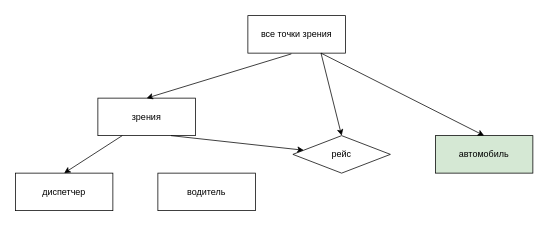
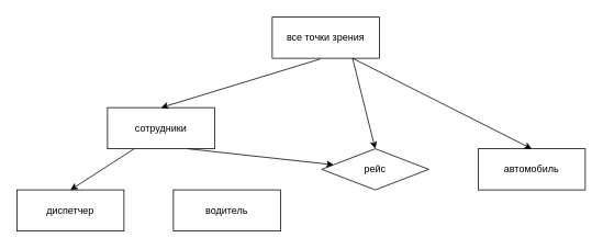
- <mxCell id="3" value="зрения" style="rounded=0;whiteSpace=wrap;html=1;" vertex="1" parent="1"><mxGeometry x="130" y="130" width="130" height="50" as="geometry" /></mxCell>
+ <mxCell id="3" value="сотрудники" style="rounded=0;whiteSpace=wrap;html=1;" vertex="1" parent="1"><mxGeometry x="130" y="130" width="130" height="50" as="geometry" /></mxCell>
- <mxCell id="6" value="автомобиль" style="rounded=0;whiteSpace=wrap;html=1;fillColor=#d5e8d4;" vertex="1" parent="1"><mxGeometry x="580" y="180" width="130" height="50" as="geometry" /></mxCell>
+ <mxCell id="6" value="автомобиль" style="rounded=0;whiteSpace=wrap;html=1;" vertex="1" parent="1"><mxGeometry x="580" y="180" width="130" height="50" as="geometry" /></mxCell>
